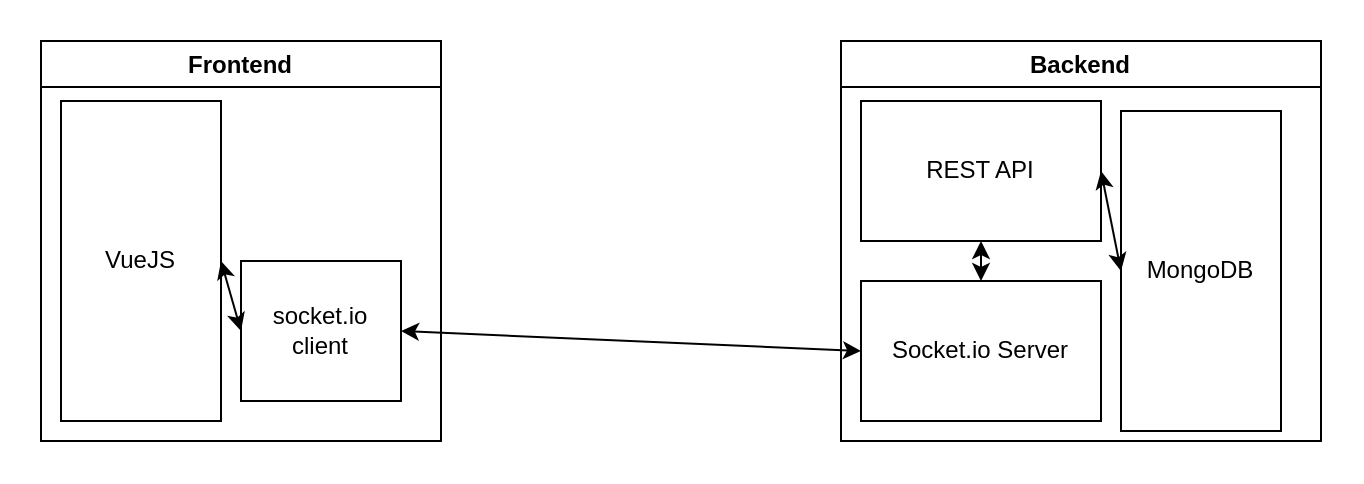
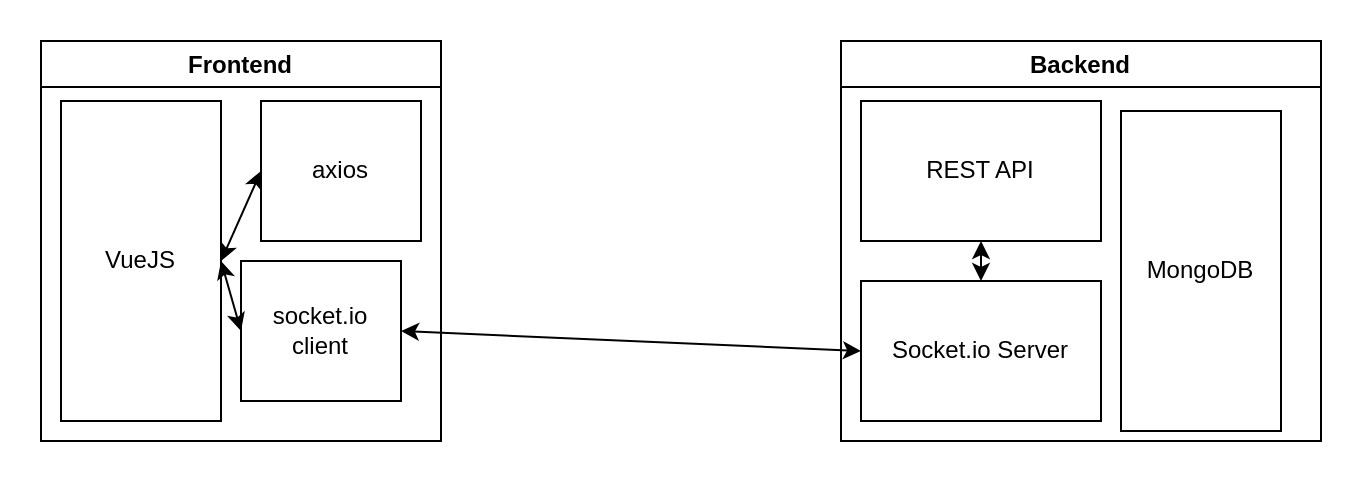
+ <mxCell id="4" value="axios" style="rounded=0;whiteSpace=wrap;html=1;" vertex="1" parent="2"><mxGeometry x="110" y="30" width="80" height="70" as="geometry" /></mxCell>
+ <mxCell id="7" value="" style="endArrow=classic;startArrow=classic;html=1;exitX=1;exitY=0.5;exitDx=0;exitDy=0;entryX=0;entryY=0.5;entryDx=0;entryDy=0;" edge="1" parent="2" source="3" target="4"><mxGeometry width="50" height="50" relative="1" as="geometry"><mxPoint x="90" y="120" as="sourcePoint" /><mxPoint x="140" y="70" as="targetPoint" /></mxGeometry></mxCell>
- <mxCell id="12" value="" style="endArrow=classic;startArrow=classic;html=1;entryX=0;entryY=0.5;entryDx=0;entryDy=0;exitX=1;exitY=0.5;exitDx=0;exitDy=0;" edge="1" parent="8" source="10" target="9"><mxGeometry width="50" height="50" relative="1" as="geometry"><mxPoint x="40" y="240" as="sourcePoint" /><mxPoint x="260" y="240" as="targetPoint" /></mxGeometry></mxCell>
